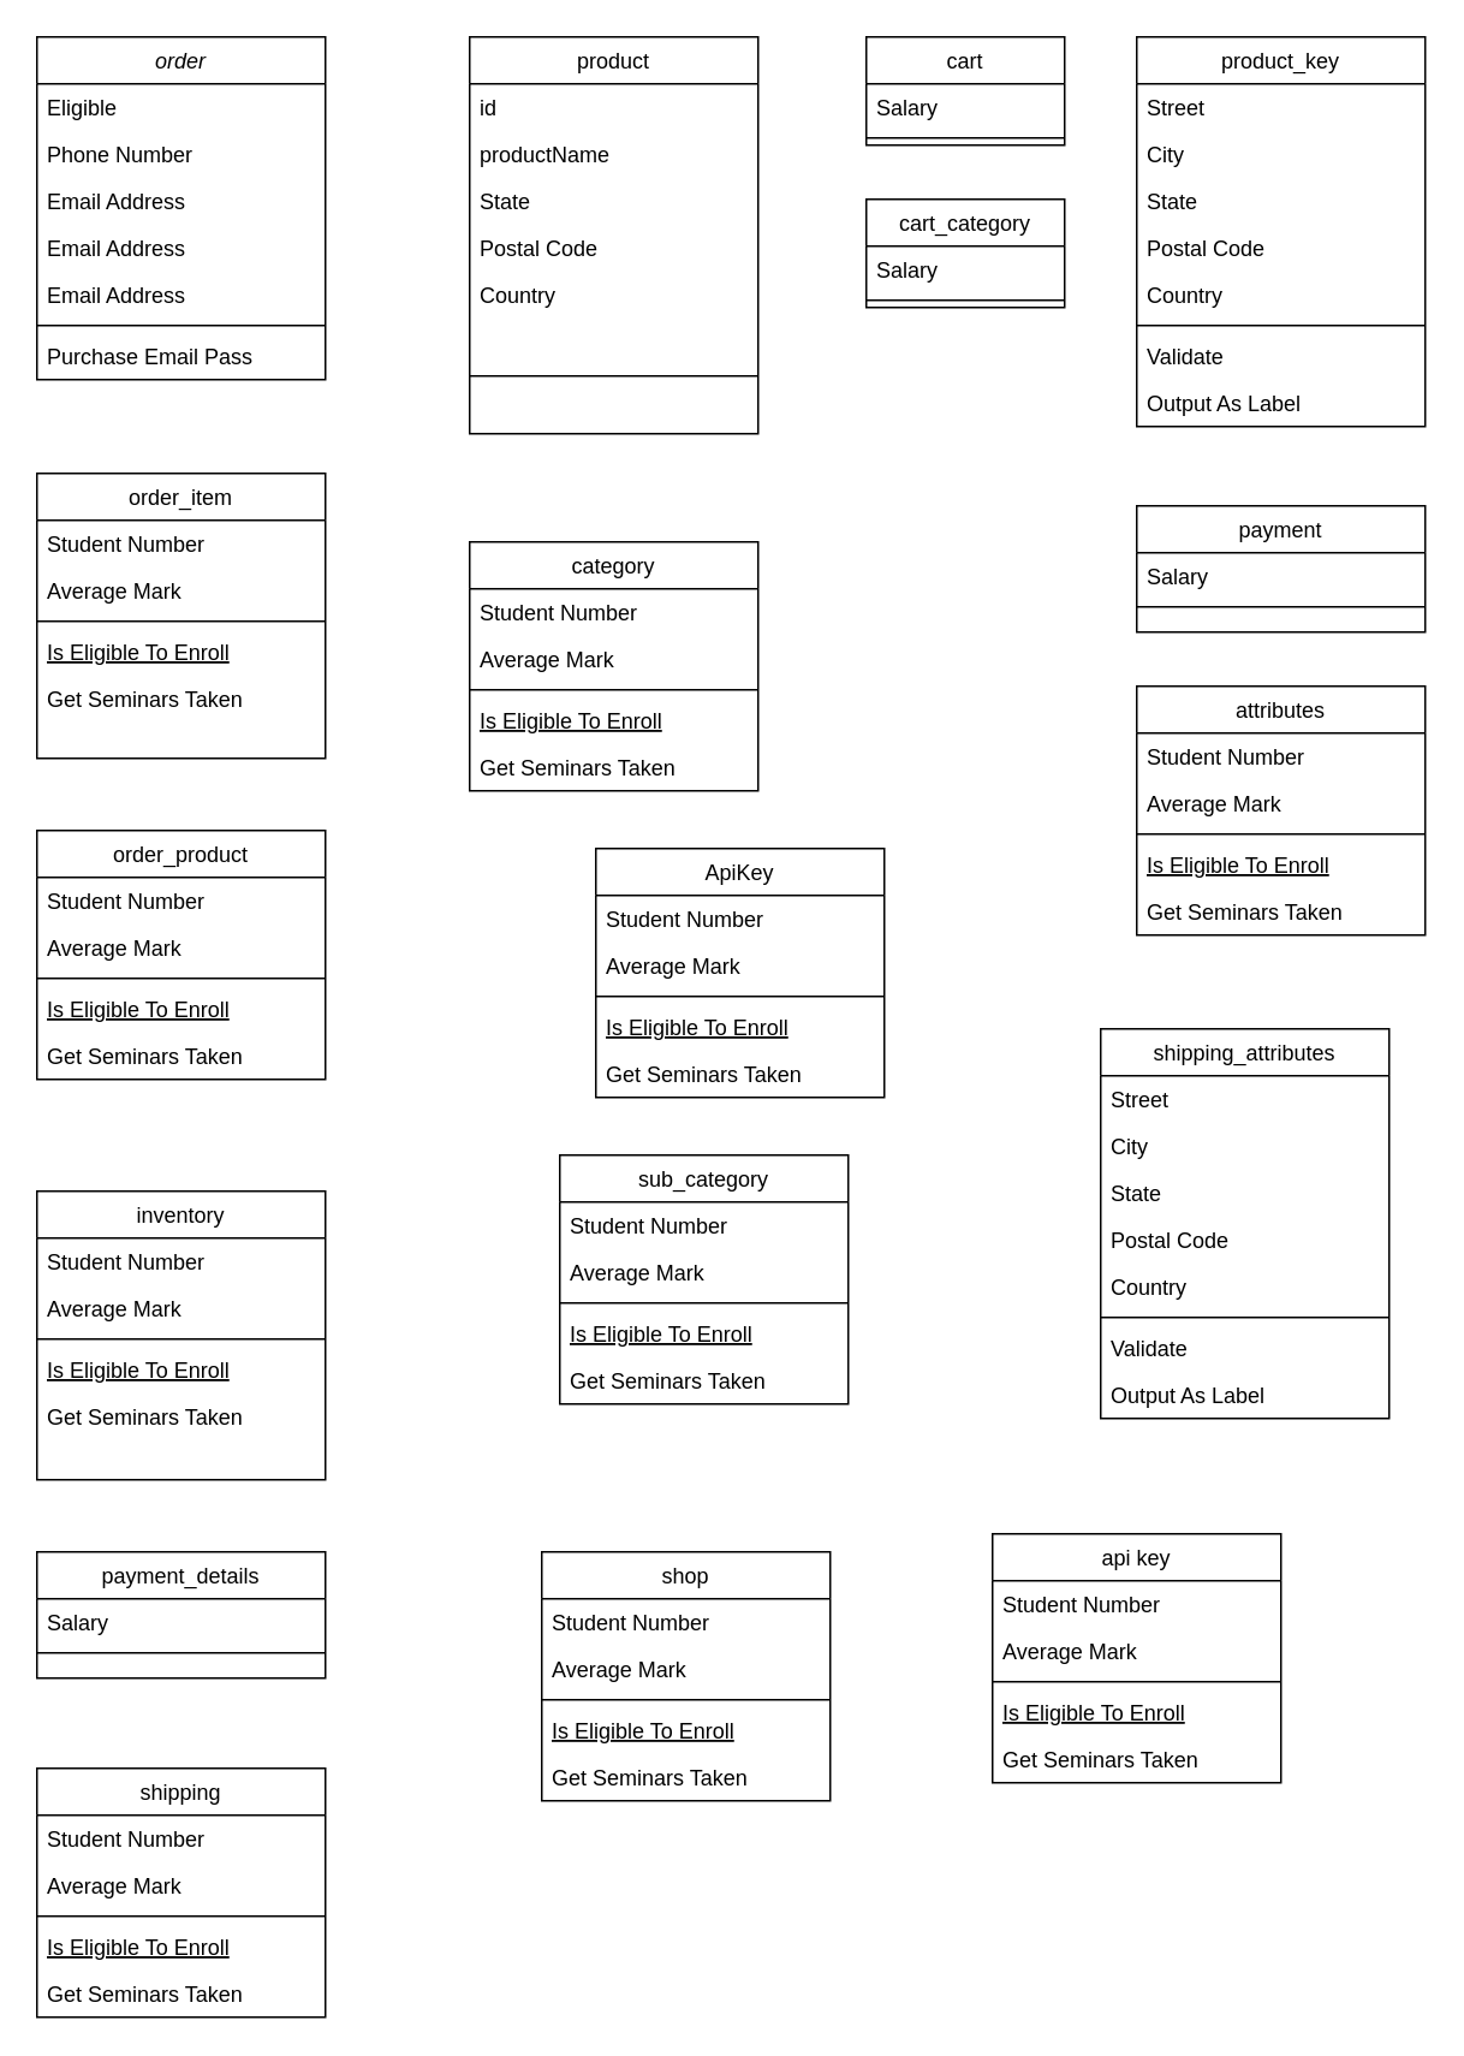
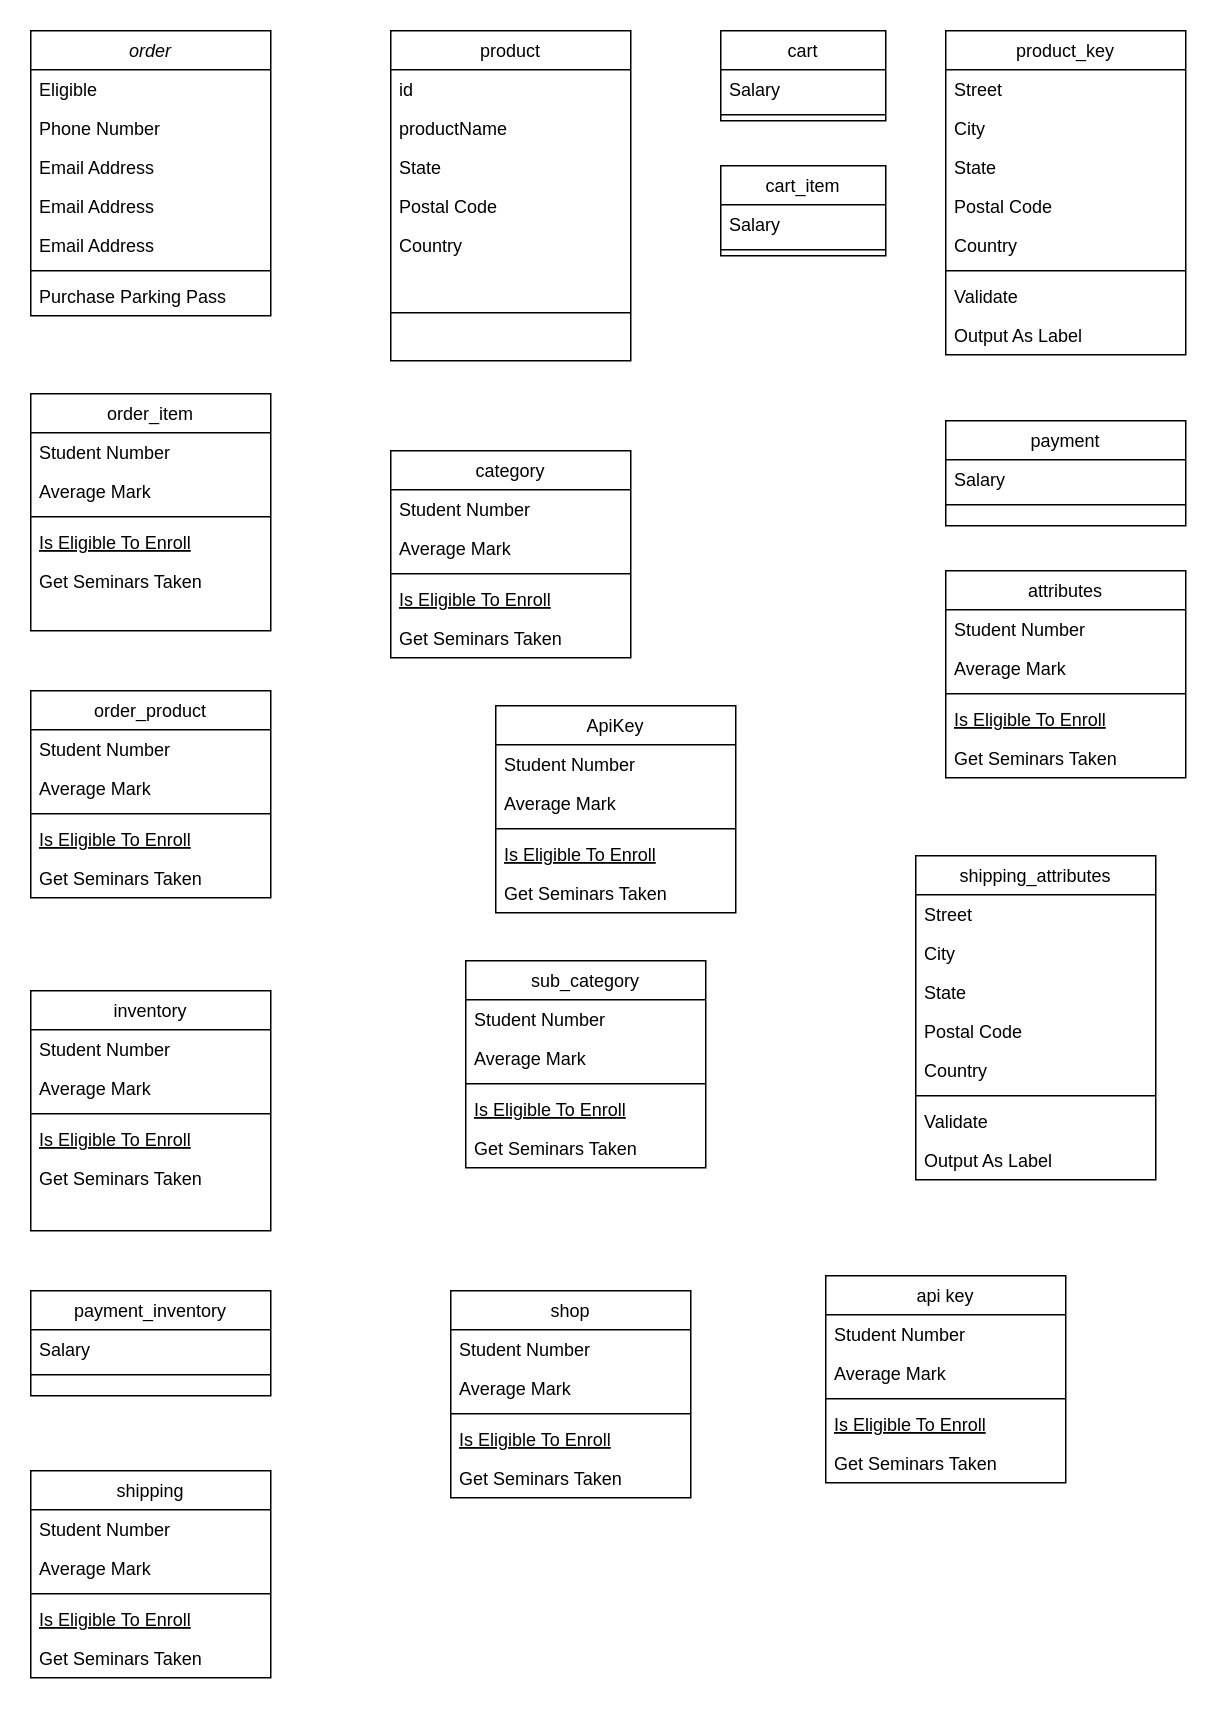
- <mxCell id="71" value="cart_category" style="swimlane;fontStyle=0;align=center;verticalAlign=top;childLayout=stackLayout;horizontal=1;startSize=26;horizontalStack=0;resizeParent=1;resizeLast=0;collapsible=1;marginBottom=0;rounded=0;shadow=0;strokeWidth=1;fontSize=12;" parent="1" vertex="1"><mxGeometry x="480" y="110" width="110" height="60" as="geometry"><mxRectangle x="340" y="380" width="170" height="26" as="alternateBounds" /></mxGeometry></mxCell>
+ <mxCell id="71" value="cart_item" style="swimlane;fontStyle=0;align=center;verticalAlign=top;childLayout=stackLayout;horizontal=1;startSize=26;horizontalStack=0;resizeParent=1;resizeLast=0;collapsible=1;marginBottom=0;rounded=0;shadow=0;strokeWidth=1;fontSize=12;" parent="1" vertex="1"><mxGeometry x="480" y="110" width="110" height="60" as="geometry"><mxRectangle x="340" y="380" width="170" height="26" as="alternateBounds" /></mxGeometry></mxCell>
- <mxCell id="9" value="Purchase Email Pass" style="text;align=left;verticalAlign=top;spacingLeft=4;spacingRight=4;overflow=hidden;rotatable=0;points=[[0,0.5],[1,0.5]];portConstraint=eastwest;fontSize=12;" parent="2" vertex="1"><mxGeometry y="164" width="160" height="26" as="geometry" /></mxCell>
+ <mxCell id="9" value="Purchase Parking Pass" style="text;align=left;verticalAlign=top;spacingLeft=4;spacingRight=4;overflow=hidden;rotatable=0;points=[[0,0.5],[1,0.5]];portConstraint=eastwest;fontSize=12;" parent="2" vertex="1"><mxGeometry y="164" width="160" height="26" as="geometry" /></mxCell>
- <mxCell id="80" value="payment_details" style="swimlane;fontStyle=0;align=center;verticalAlign=top;childLayout=stackLayout;horizontal=1;startSize=26;horizontalStack=0;resizeParent=1;resizeLast=0;collapsible=1;marginBottom=0;rounded=0;shadow=0;strokeWidth=1;fontSize=12;" parent="1" vertex="1"><mxGeometry x="20" y="860" width="160" height="70" as="geometry"><mxRectangle x="340" y="380" width="170" height="26" as="alternateBounds" /></mxGeometry></mxCell>
+ <mxCell id="80" value="payment_inventory" style="swimlane;fontStyle=0;align=center;verticalAlign=top;childLayout=stackLayout;horizontal=1;startSize=26;horizontalStack=0;resizeParent=1;resizeLast=0;collapsible=1;marginBottom=0;rounded=0;shadow=0;strokeWidth=1;fontSize=12;" parent="1" vertex="1"><mxGeometry x="20" y="860" width="160" height="70" as="geometry"><mxRectangle x="340" y="380" width="170" height="26" as="alternateBounds" /></mxGeometry></mxCell>
